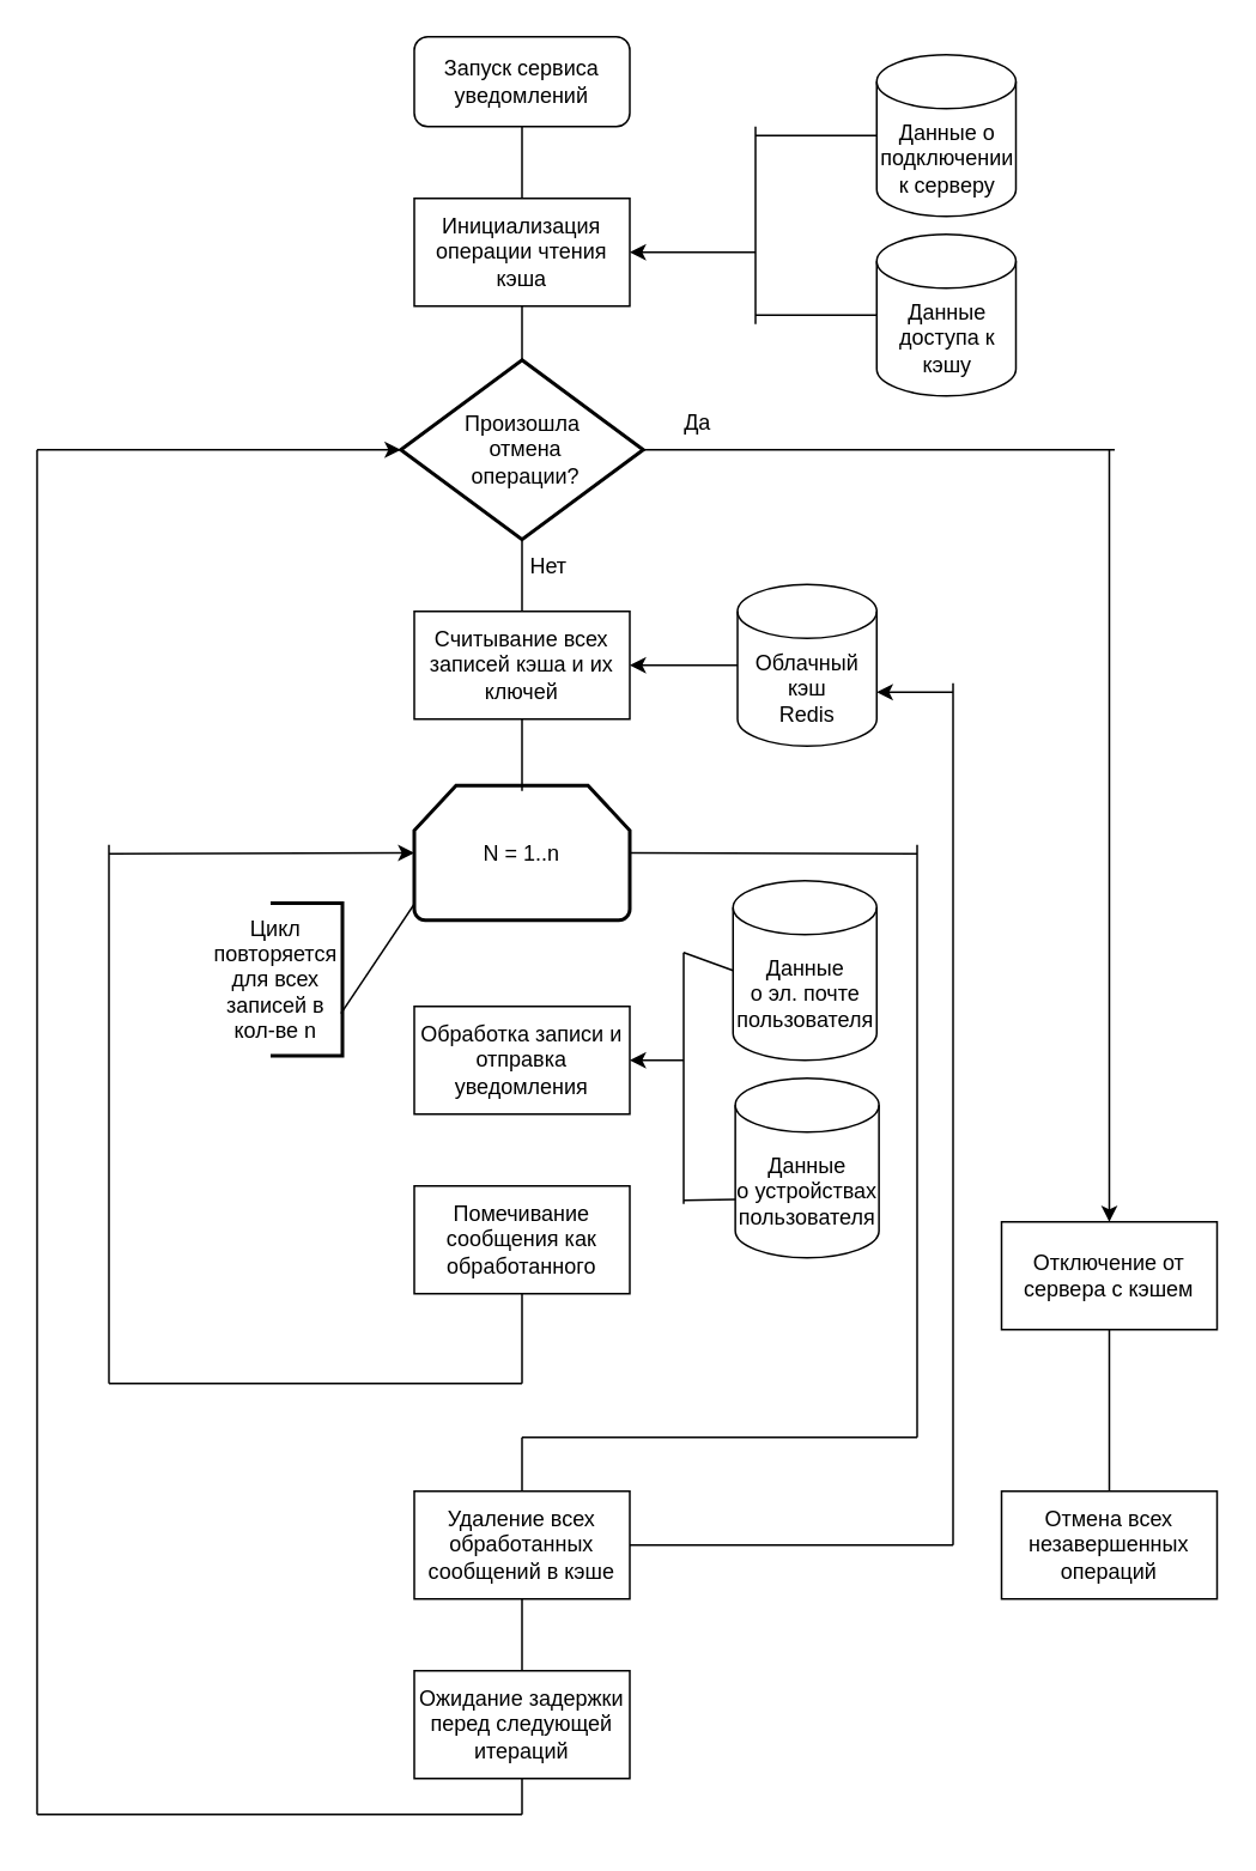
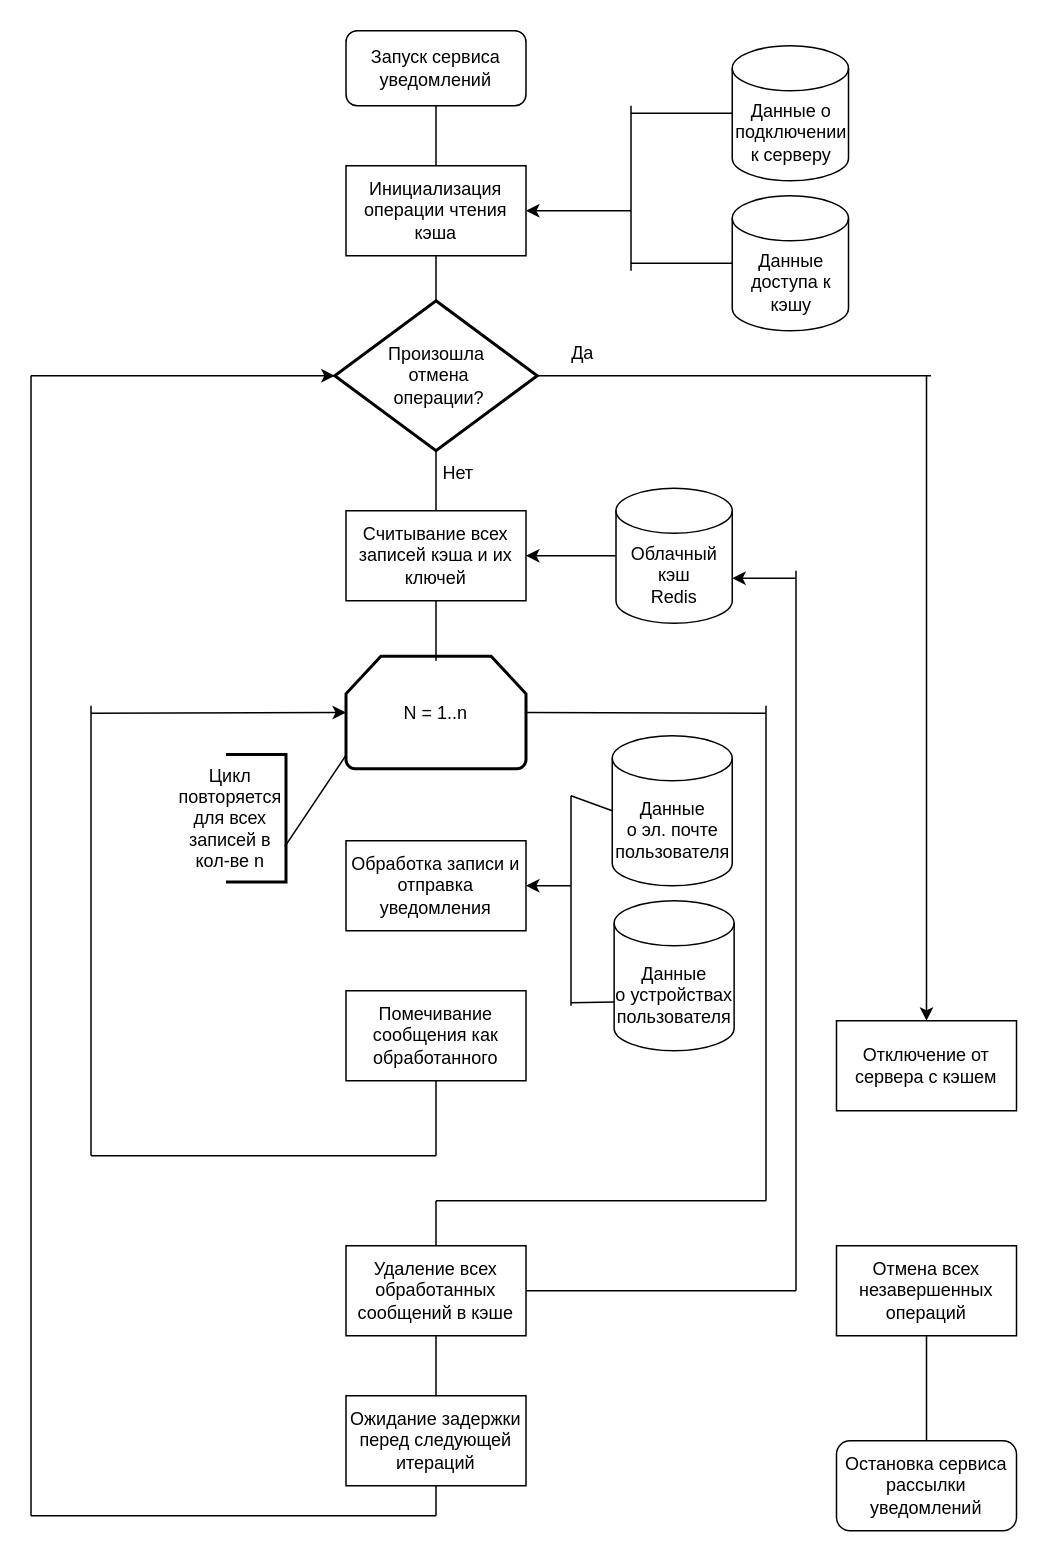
- <mxCell id="34" value="" style="endArrow=none;html=1;rounded=0;entryX=0.5;entryY=1;entryDx=0;entryDy=0;" edge="1" parent="1" source="33" target="32"><mxGeometry width="50" height="50" relative="1" as="geometry"><mxPoint x="407" y="900" as="sourcePoint" /><mxPoint x="457" y="850" as="targetPoint" /></mxGeometry></mxCell>
+ <mxCell id="36" value="" style="endArrow=none;html=1;rounded=0;entryX=0.5;entryY=1;entryDx=0;entryDy=0;" edge="1" parent="1" source="35" target="33"><mxGeometry width="50" height="50" relative="1" as="geometry"><mxPoint x="407" y="1000" as="sourcePoint" /><mxPoint x="457" y="950" as="targetPoint" /></mxGeometry></mxCell>
+ <mxCell id="35" value="Остановка сервиса&lt;div&gt;рассылки уведомлений&lt;/div&gt;" style="rounded=1;whiteSpace=wrap;html=1;" vertex="1" parent="1"><mxGeometry x="557" y="960" width="120" height="60" as="geometry" /></mxCell>
